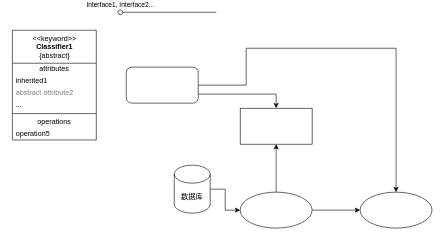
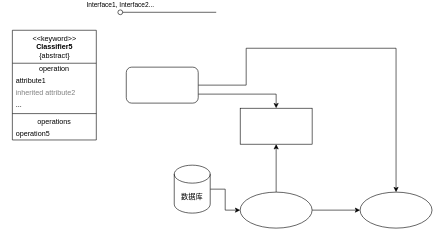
- <mxCell id="2" value="&amp;lt;&amp;lt;keyword&amp;gt;&amp;gt;&lt;br&gt;&lt;b&gt;Classifier1&lt;/b&gt;&lt;br&gt;{abstract}" style="swimlane;fontStyle=0;align=center;verticalAlign=top;childLayout=stackLayout;horizontal=1;startSize=55;horizontalStack=0;resizeParent=1;resizeParentMax=0;resizeLast=0;collapsible=0;marginBottom=0;html=1;" vertex="1" parent="1"><mxGeometry x="20" y="50" width="140" height="183" as="geometry" /></mxCell>
+ <mxCell id="2" value="&amp;lt;&amp;lt;keyword&amp;gt;&amp;gt;&lt;br&gt;&lt;b&gt;Classifier5&lt;/b&gt;&lt;br&gt;{abstract}" style="swimlane;fontStyle=0;align=center;verticalAlign=top;childLayout=stackLayout;horizontal=1;startSize=55;horizontalStack=0;resizeParent=1;resizeParentMax=0;resizeLast=0;collapsible=0;marginBottom=0;html=1;" vertex="1" parent="1"><mxGeometry x="20" y="50" width="140" height="183" as="geometry" /></mxCell>
- <mxCell id="3" value="attributes" style="text;html=1;strokeColor=none;fillColor=none;align=center;verticalAlign=middle;spacingLeft=4;spacingRight=4;overflow=hidden;rotatable=0;points=[[0,0.5],[1,0.5]];portConstraint=eastwest;" vertex="1" parent="2"><mxGeometry y="55" width="140" height="20" as="geometry" /></mxCell>
+ <mxCell id="3" value="operation" style="text;html=1;strokeColor=none;fillColor=none;align=center;verticalAlign=middle;spacingLeft=4;spacingRight=4;overflow=hidden;rotatable=0;points=[[0,0.5],[1,0.5]];portConstraint=eastwest;" vertex="1" parent="2"><mxGeometry y="55" width="140" height="20" as="geometry" /></mxCell>
- <mxCell id="4" value="inherited1" style="text;html=1;strokeColor=none;fillColor=none;align=left;verticalAlign=middle;spacingLeft=4;spacingRight=4;overflow=hidden;rotatable=0;points=[[0,0.5],[1,0.5]];portConstraint=eastwest;" vertex="1" parent="2"><mxGeometry y="75" width="140" height="20" as="geometry" /></mxCell>
+ <mxCell id="4" value="attribute1" style="text;html=1;strokeColor=none;fillColor=none;align=left;verticalAlign=middle;spacingLeft=4;spacingRight=4;overflow=hidden;rotatable=0;points=[[0,0.5],[1,0.5]];portConstraint=eastwest;" vertex="1" parent="2"><mxGeometry y="75" width="140" height="20" as="geometry" /></mxCell>
- <mxCell id="5" value="abstract attribute2" style="text;html=1;strokeColor=none;fillColor=none;align=left;verticalAlign=middle;spacingLeft=4;spacingRight=4;overflow=hidden;rotatable=0;points=[[0,0.5],[1,0.5]];portConstraint=eastwest;fontColor=#808080;" vertex="1" parent="2"><mxGeometry y="95" width="140" height="20" as="geometry" /></mxCell>
+ <mxCell id="5" value="inherited attribute2" style="text;html=1;strokeColor=none;fillColor=none;align=left;verticalAlign=middle;spacingLeft=4;spacingRight=4;overflow=hidden;rotatable=0;points=[[0,0.5],[1,0.5]];portConstraint=eastwest;fontColor=#808080;" vertex="1" parent="2"><mxGeometry y="95" width="140" height="20" as="geometry" /></mxCell>
